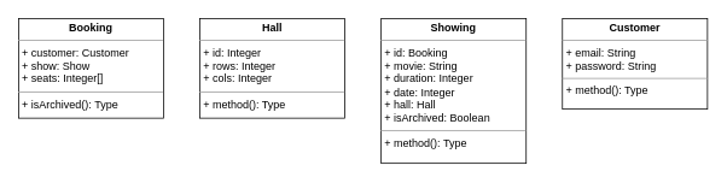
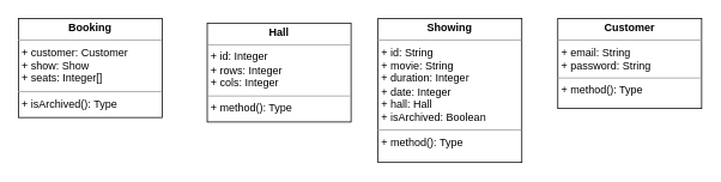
- <mxCell id="4" value="&lt;p style=&quot;margin:0px;margin-top:4px;text-align:center;&quot;&gt;&lt;b&gt;Hall&lt;/b&gt;&lt;/p&gt;&lt;hr size=&quot;1&quot;&gt;&lt;p style=&quot;margin:0px;margin-left:4px;&quot;&gt;+ id: Integer&lt;/p&gt;&lt;p style=&quot;margin:0px;margin-left:4px;&quot;&gt;+ rows: Integer&lt;/p&gt;&lt;p style=&quot;margin:0px;margin-left:4px;&quot;&gt;+ cols: Integer&lt;/p&gt;&lt;hr size=&quot;1&quot;&gt;&lt;p style=&quot;margin:0px;margin-left:4px;&quot;&gt;+ method(): Type&lt;/p&gt;" style="verticalAlign=top;align=left;overflow=fill;fontSize=12;fontFamily=Helvetica;html=1;" parent="1" vertex="1"><mxGeometry x="220" y="20" width="160" height="110" as="geometry" /></mxCell>
+ <mxCell id="4" value="&lt;p style=&quot;margin:0px;margin-top:4px;text-align:center;&quot;&gt;&lt;b&gt;Hall&lt;/b&gt;&lt;/p&gt;&lt;hr size=&quot;1&quot;&gt;&lt;p style=&quot;margin:0px;margin-left:4px;&quot;&gt;+ id: Integer&lt;/p&gt;&lt;p style=&quot;margin:0px;margin-left:4px;&quot;&gt;+ rows: Integer&lt;/p&gt;&lt;p style=&quot;margin:0px;margin-left:4px;&quot;&gt;+ cols: Integer&lt;/p&gt;&lt;hr size=&quot;1&quot;&gt;&lt;p style=&quot;margin:0px;margin-left:4px;&quot;&gt;+ method(): Type&lt;/p&gt;" style="verticalAlign=top;align=left;overflow=fill;fontSize=12;fontFamily=Helvetica;html=1;" parent="1" vertex="1"><mxGeometry x="230" y="25" width="160" height="110" as="geometry" /></mxCell>
- <mxCell id="3" value="&lt;p style=&quot;margin: 0px ; margin-top: 4px ; text-align: center&quot;&gt;&lt;b&gt;Showing&lt;/b&gt;&lt;/p&gt;&lt;hr size=&quot;1&quot;&gt;&lt;p style=&quot;margin: 0px ; margin-left: 4px&quot;&gt;+ id: Booking&lt;/p&gt;&lt;p style=&quot;margin: 0px ; margin-left: 4px&quot;&gt;+ movie: String&lt;/p&gt;&lt;p style=&quot;margin: 0px ; margin-left: 4px&quot;&gt;+ duration: Integer&lt;/p&gt;&lt;p style=&quot;margin: 0px ; margin-left: 4px&quot;&gt;+ date: Integer&lt;/p&gt;&lt;p style=&quot;margin: 0px ; margin-left: 4px&quot;&gt;+ hall: Hall&lt;/p&gt;&lt;p style=&quot;margin: 0px ; margin-left: 4px&quot;&gt;+ isArchived: Boolean&lt;/p&gt;&lt;hr size=&quot;1&quot;&gt;&lt;p style=&quot;margin: 0px ; margin-left: 4px&quot;&gt;+ method(): Type&lt;/p&gt;" style="verticalAlign=top;align=left;overflow=fill;fontSize=12;fontFamily=Helvetica;html=1;" parent="1" vertex="1"><mxGeometry x="420" y="20" width="160" height="160" as="geometry" /></mxCell>
+ <mxCell id="3" value="&lt;p style=&quot;margin: 0px ; margin-top: 4px ; text-align: center&quot;&gt;&lt;b&gt;Showing&lt;/b&gt;&lt;/p&gt;&lt;hr size=&quot;1&quot;&gt;&lt;p style=&quot;margin: 0px ; margin-left: 4px&quot;&gt;+ id: String&lt;/p&gt;&lt;p style=&quot;margin: 0px ; margin-left: 4px&quot;&gt;+ movie: String&lt;/p&gt;&lt;p style=&quot;margin: 0px ; margin-left: 4px&quot;&gt;+ duration: Integer&lt;/p&gt;&lt;p style=&quot;margin: 0px ; margin-left: 4px&quot;&gt;+ date: Integer&lt;/p&gt;&lt;p style=&quot;margin: 0px ; margin-left: 4px&quot;&gt;+ hall: Hall&lt;/p&gt;&lt;p style=&quot;margin: 0px ; margin-left: 4px&quot;&gt;+ isArchived: Boolean&lt;/p&gt;&lt;hr size=&quot;1&quot;&gt;&lt;p style=&quot;margin: 0px ; margin-left: 4px&quot;&gt;+ method(): Type&lt;/p&gt;" style="verticalAlign=top;align=left;overflow=fill;fontSize=12;fontFamily=Helvetica;html=1;" parent="1" vertex="1"><mxGeometry x="420" y="20" width="160" height="160" as="geometry" /></mxCell>
